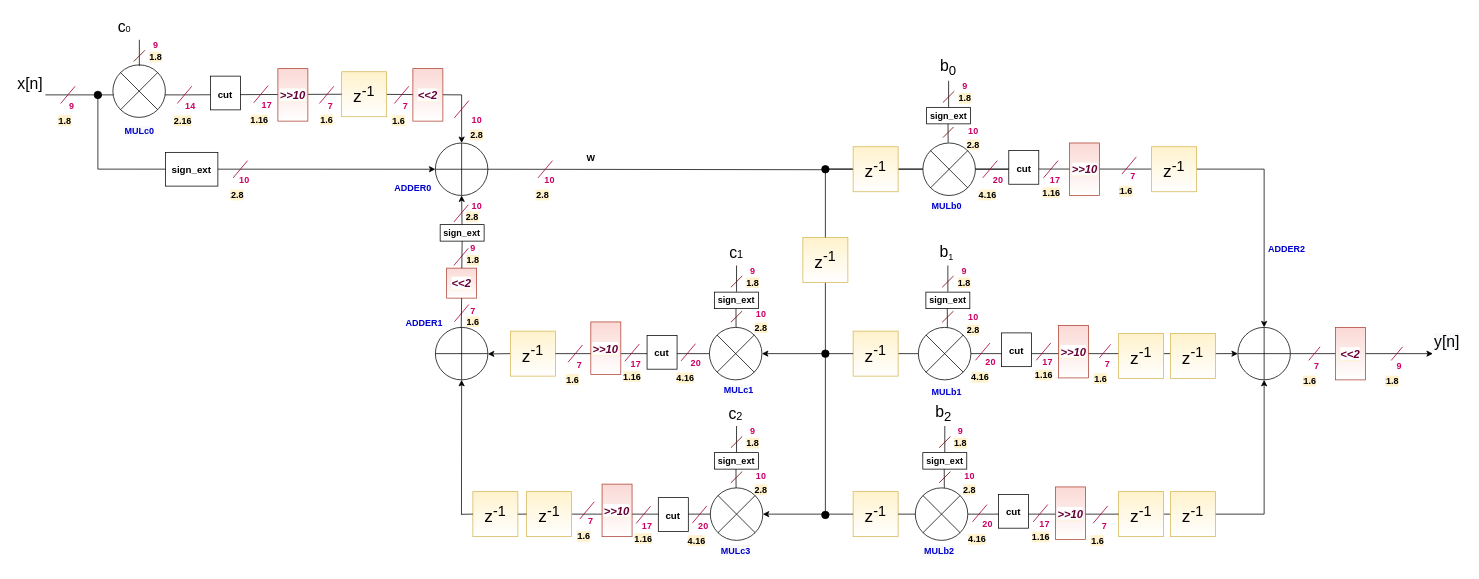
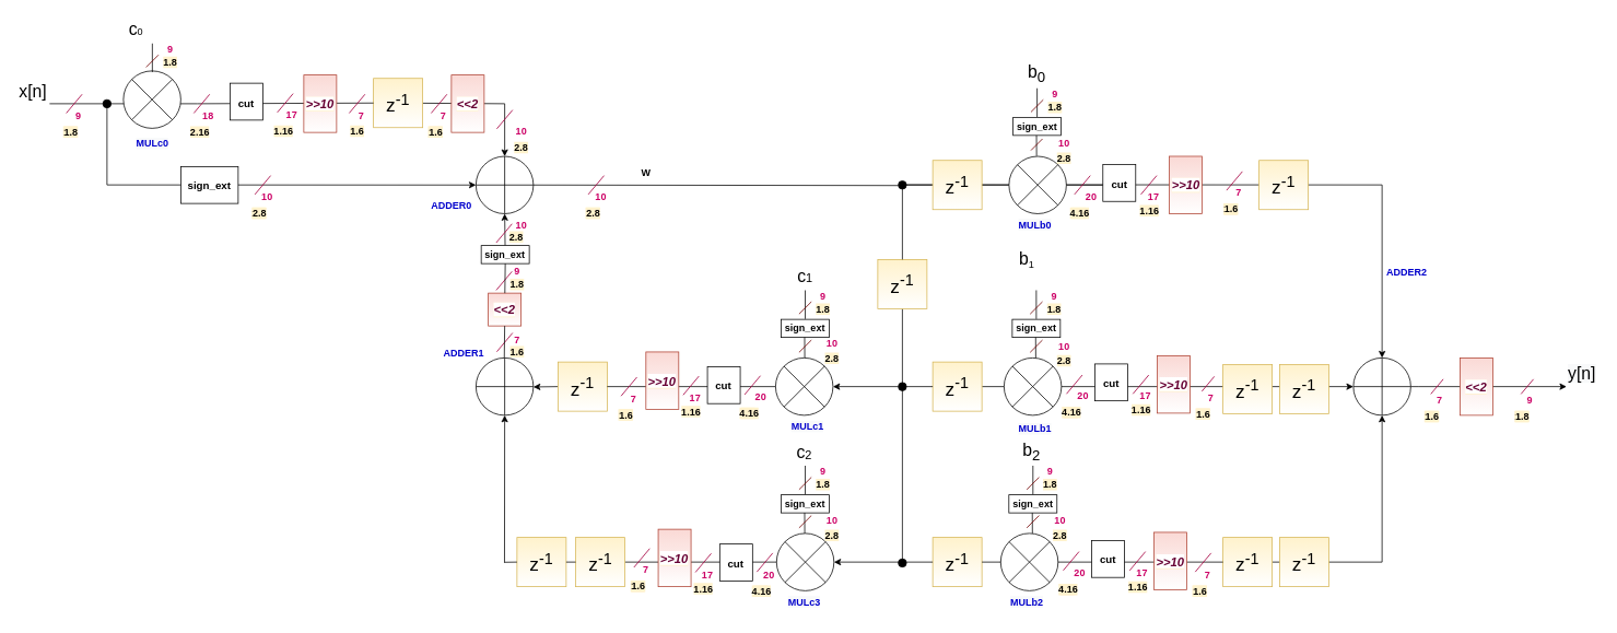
- <mxCell id="63" value="&lt;font color=&quot;#cc0066&quot;&gt;&lt;b&gt;14&lt;/b&gt;&lt;/font&gt;" style="text;html=1;align=center;verticalAlign=middle;resizable=0;points=[];autosize=1;strokeColor=none;fillColor=none;" vertex="1" parent="1"><mxGeometry x="238.19" y="131" width="30" height="20" as="geometry" /></mxCell>
+ <mxCell id="63" value="&lt;font color=&quot;#cc0066&quot;&gt;&lt;b&gt;18&lt;/b&gt;&lt;/font&gt;" style="text;html=1;align=center;verticalAlign=middle;resizable=0;points=[];autosize=1;strokeColor=none;fillColor=none;" vertex="1" parent="1"><mxGeometry x="238.19" y="131" width="30" height="20" as="geometry" /></mxCell>
- <mxCell id="25" value="&lt;font&gt;&lt;span style=&quot;font-size: 21px&quot;&gt;b&lt;/span&gt;&lt;span style=&quot;font-size: 14.583px&quot;&gt;&lt;sub&gt;1&amp;nbsp;&lt;/sub&gt;&lt;/span&gt;&lt;/font&gt;" style="text;html=1;strokeColor=none;fillColor=none;align=center;verticalAlign=middle;whiteSpace=wrap;rounded=0;" parent="1" vertex="1"><mxGeometry x="1240.82" y="321" width="45" height="30" as="geometry" /></mxCell>
+ <mxCell id="25" value="&lt;font&gt;&lt;span style=&quot;font-size: 21px&quot;&gt;b&lt;/span&gt;&lt;span style=&quot;font-size: 14.583px&quot;&gt;&lt;sub&gt;1&amp;nbsp;&lt;/sub&gt;&lt;/span&gt;&lt;/font&gt;" style="text;html=1;strokeColor=none;fillColor=none;align=center;verticalAlign=middle;whiteSpace=wrap;rounded=0;" parent="1" vertex="1"><mxGeometry x="1230.82" y="301" width="45" height="30" as="geometry" /></mxCell>
